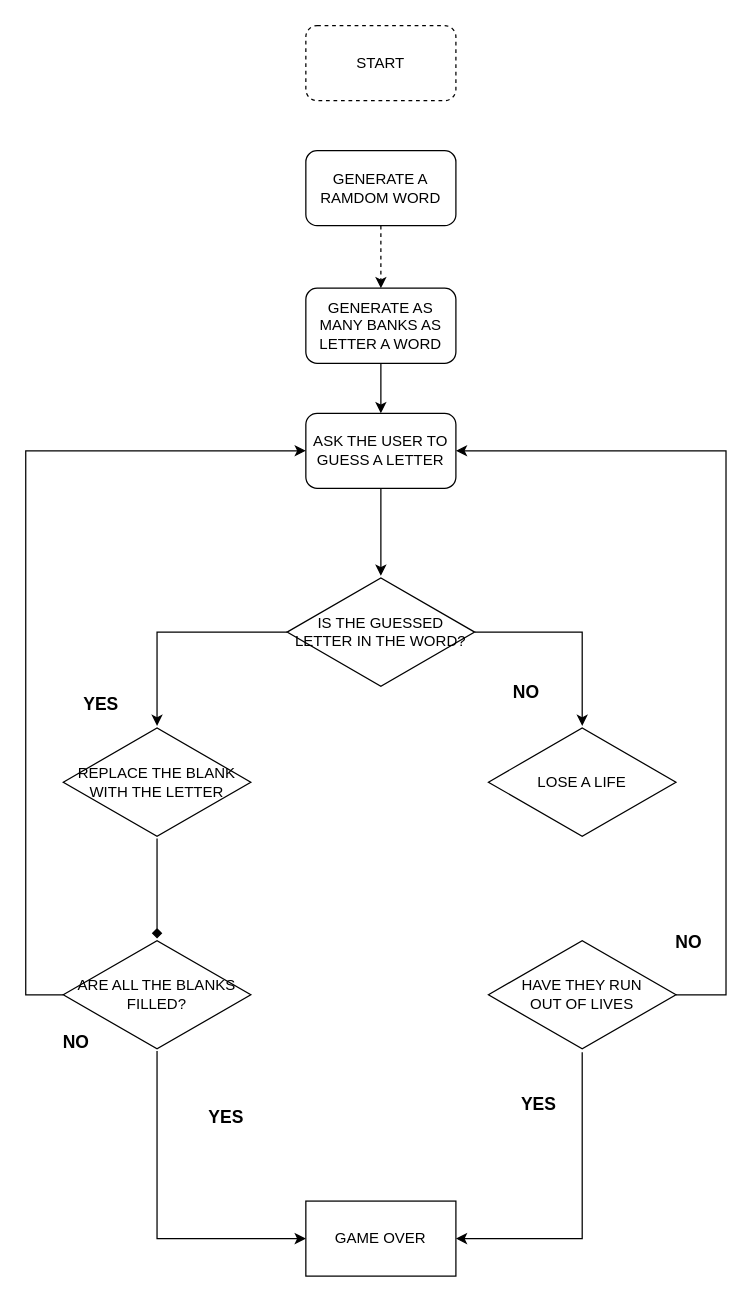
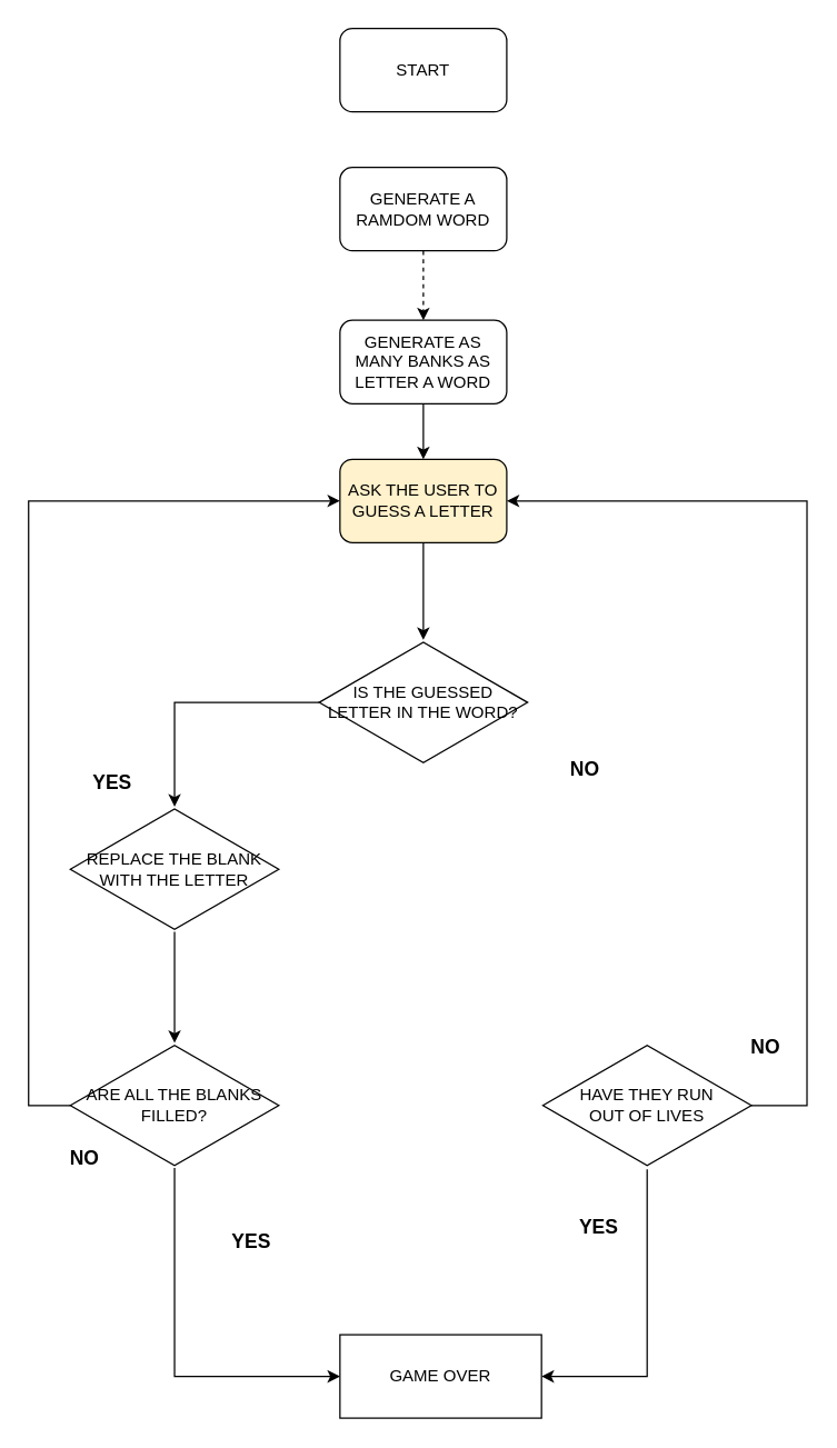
- <mxCell id="2" value="START" style="rounded=1;whiteSpace=wrap;html=1;dashed=1;" vertex="1" parent="1"><mxGeometry x="244" y="20" width="120" height="60" as="geometry" /></mxCell>
+ <mxCell id="2" value="START" style="rounded=1;whiteSpace=wrap;html=1;" vertex="1" parent="1"><mxGeometry x="244" y="20" width="120" height="60" as="geometry" /></mxCell>
- <mxCell id="8" value="ASK THE USER TO GUESS A LETTER" style="rounded=1;whiteSpace=wrap;html=1;" vertex="1" parent="1"><mxGeometry x="244" y="330" width="120" height="60" as="geometry" /></mxCell>
+ <mxCell id="8" value="ASK THE USER TO GUESS A LETTER" style="rounded=1;whiteSpace=wrap;html=1;fillColor=#fff2cc;" vertex="1" parent="1"><mxGeometry x="244" y="330" width="120" height="60" as="geometry" /></mxCell>
- <mxCell id="9" value="" style="edgeStyle=orthogonalEdgeStyle;rounded=0;orthogonalLoop=1;jettySize=auto;html=1;" edge="1" parent="1" source="11" target="12"><mxGeometry relative="1" as="geometry" /></mxCell>
- <mxCell id="12" value="&lt;font style=&quot;font-size: 12px;&quot;&gt;LOSE A LIFE&lt;/font&gt;" style="html=1;whiteSpace=wrap;aspect=fixed;shape=isoRectangle;" vertex="1" parent="1"><mxGeometry x="390" y="580" width="150" height="90" as="geometry" /></mxCell>
- <mxCell id="13" value="" style="edgeStyle=orthogonalEdgeStyle;rounded=0;orthogonalLoop=1;jettySize=auto;html=1;endArrow=diamond;" edge="1" parent="1" source="14" target="17"><mxGeometry relative="1" as="geometry" /></mxCell>
+ <mxCell id="13" value="" style="edgeStyle=orthogonalEdgeStyle;rounded=0;orthogonalLoop=1;jettySize=auto;html=1;" edge="1" parent="1" source="14" target="17"><mxGeometry relative="1" as="geometry" /></mxCell>
- <mxCell id="21" value="GAME OVER" style="whiteSpace=wrap;html=1;" vertex="1" parent="1"><mxGeometry x="244" y="960" width="120" height="60" as="geometry" /></mxCell>
+ <mxCell id="21" value="GAME OVER" style="whiteSpace=wrap;html=1;" vertex="1" parent="1"><mxGeometry x="244" y="960" width="145" height="60" as="geometry" /></mxCell>
